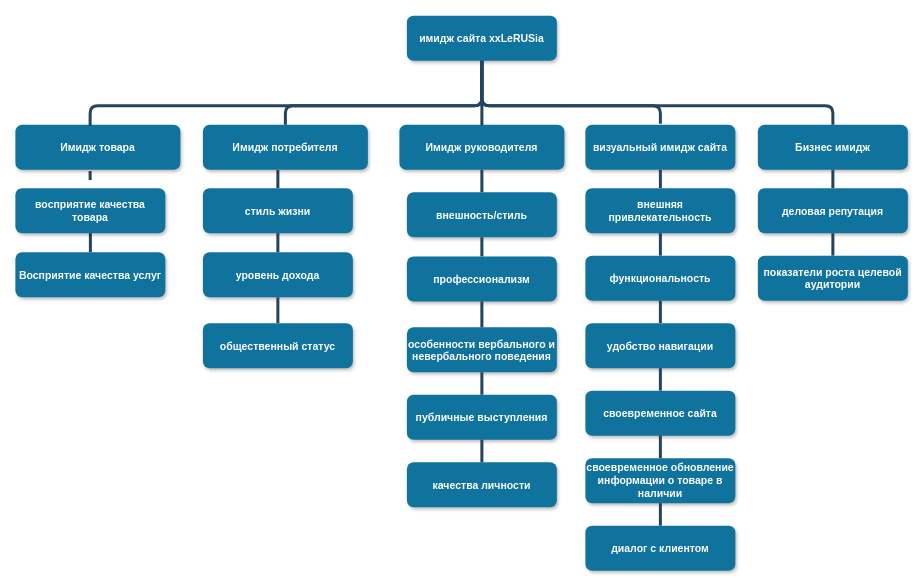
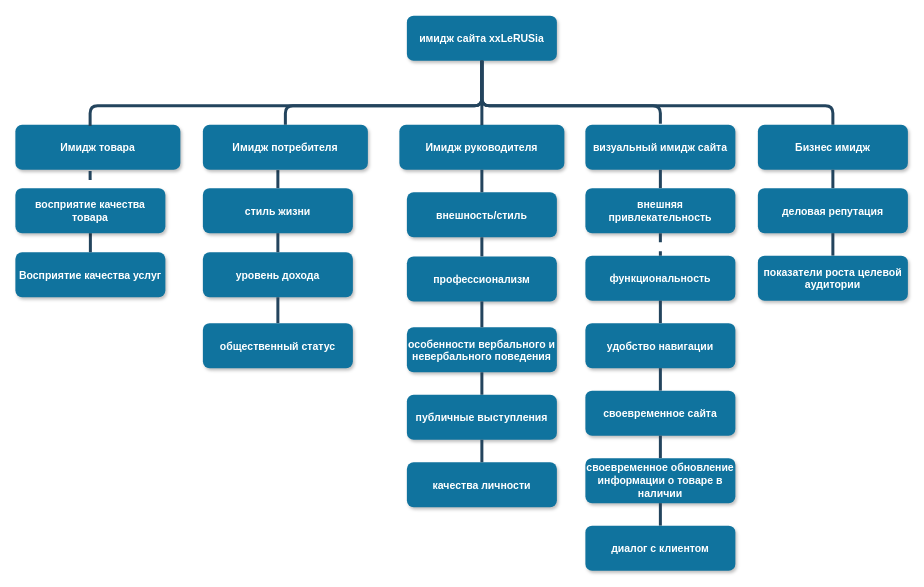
- <mxCell id="42" value="" style="edgeStyle=elbowEdgeStyle;elbow=vertical;strokeWidth=4;endArrow=none;endFill=0;fontStyle=1;strokeColor=#23445D;exitX=0.5;exitY=1;exitDx=0;exitDy=0;" parent="1" source="6" target="16" edge="1"><mxGeometry x="22" y="165.5" width="100" height="100" as="geometry"><mxPoint x="-8" y="85.5" as="sourcePoint" /><mxPoint x="92" y="-14.5" as="targetPoint" /><Array as="points"><mxPoint x="890" y="390" /><mxPoint x="912" y="375.5" /></Array></mxGeometry></mxCell>
+ <mxCell id="42" value="" style="edgeStyle=elbowEdgeStyle;elbow=vertical;strokeWidth=4;endArrow=none;endFill=0;fontStyle=1;strokeColor=#23445D;exitX=0.5;exitY=1;exitDx=0;exitDy=0;dashed=1;" parent="1" source="6" target="16" edge="1"><mxGeometry x="22" y="165.5" width="100" height="100" as="geometry"><mxPoint x="-8" y="85.5" as="sourcePoint" /><mxPoint x="92" y="-14.5" as="targetPoint" /><Array as="points"><mxPoint x="890" y="390" /><mxPoint x="912" y="375.5" /></Array></mxGeometry></mxCell>
